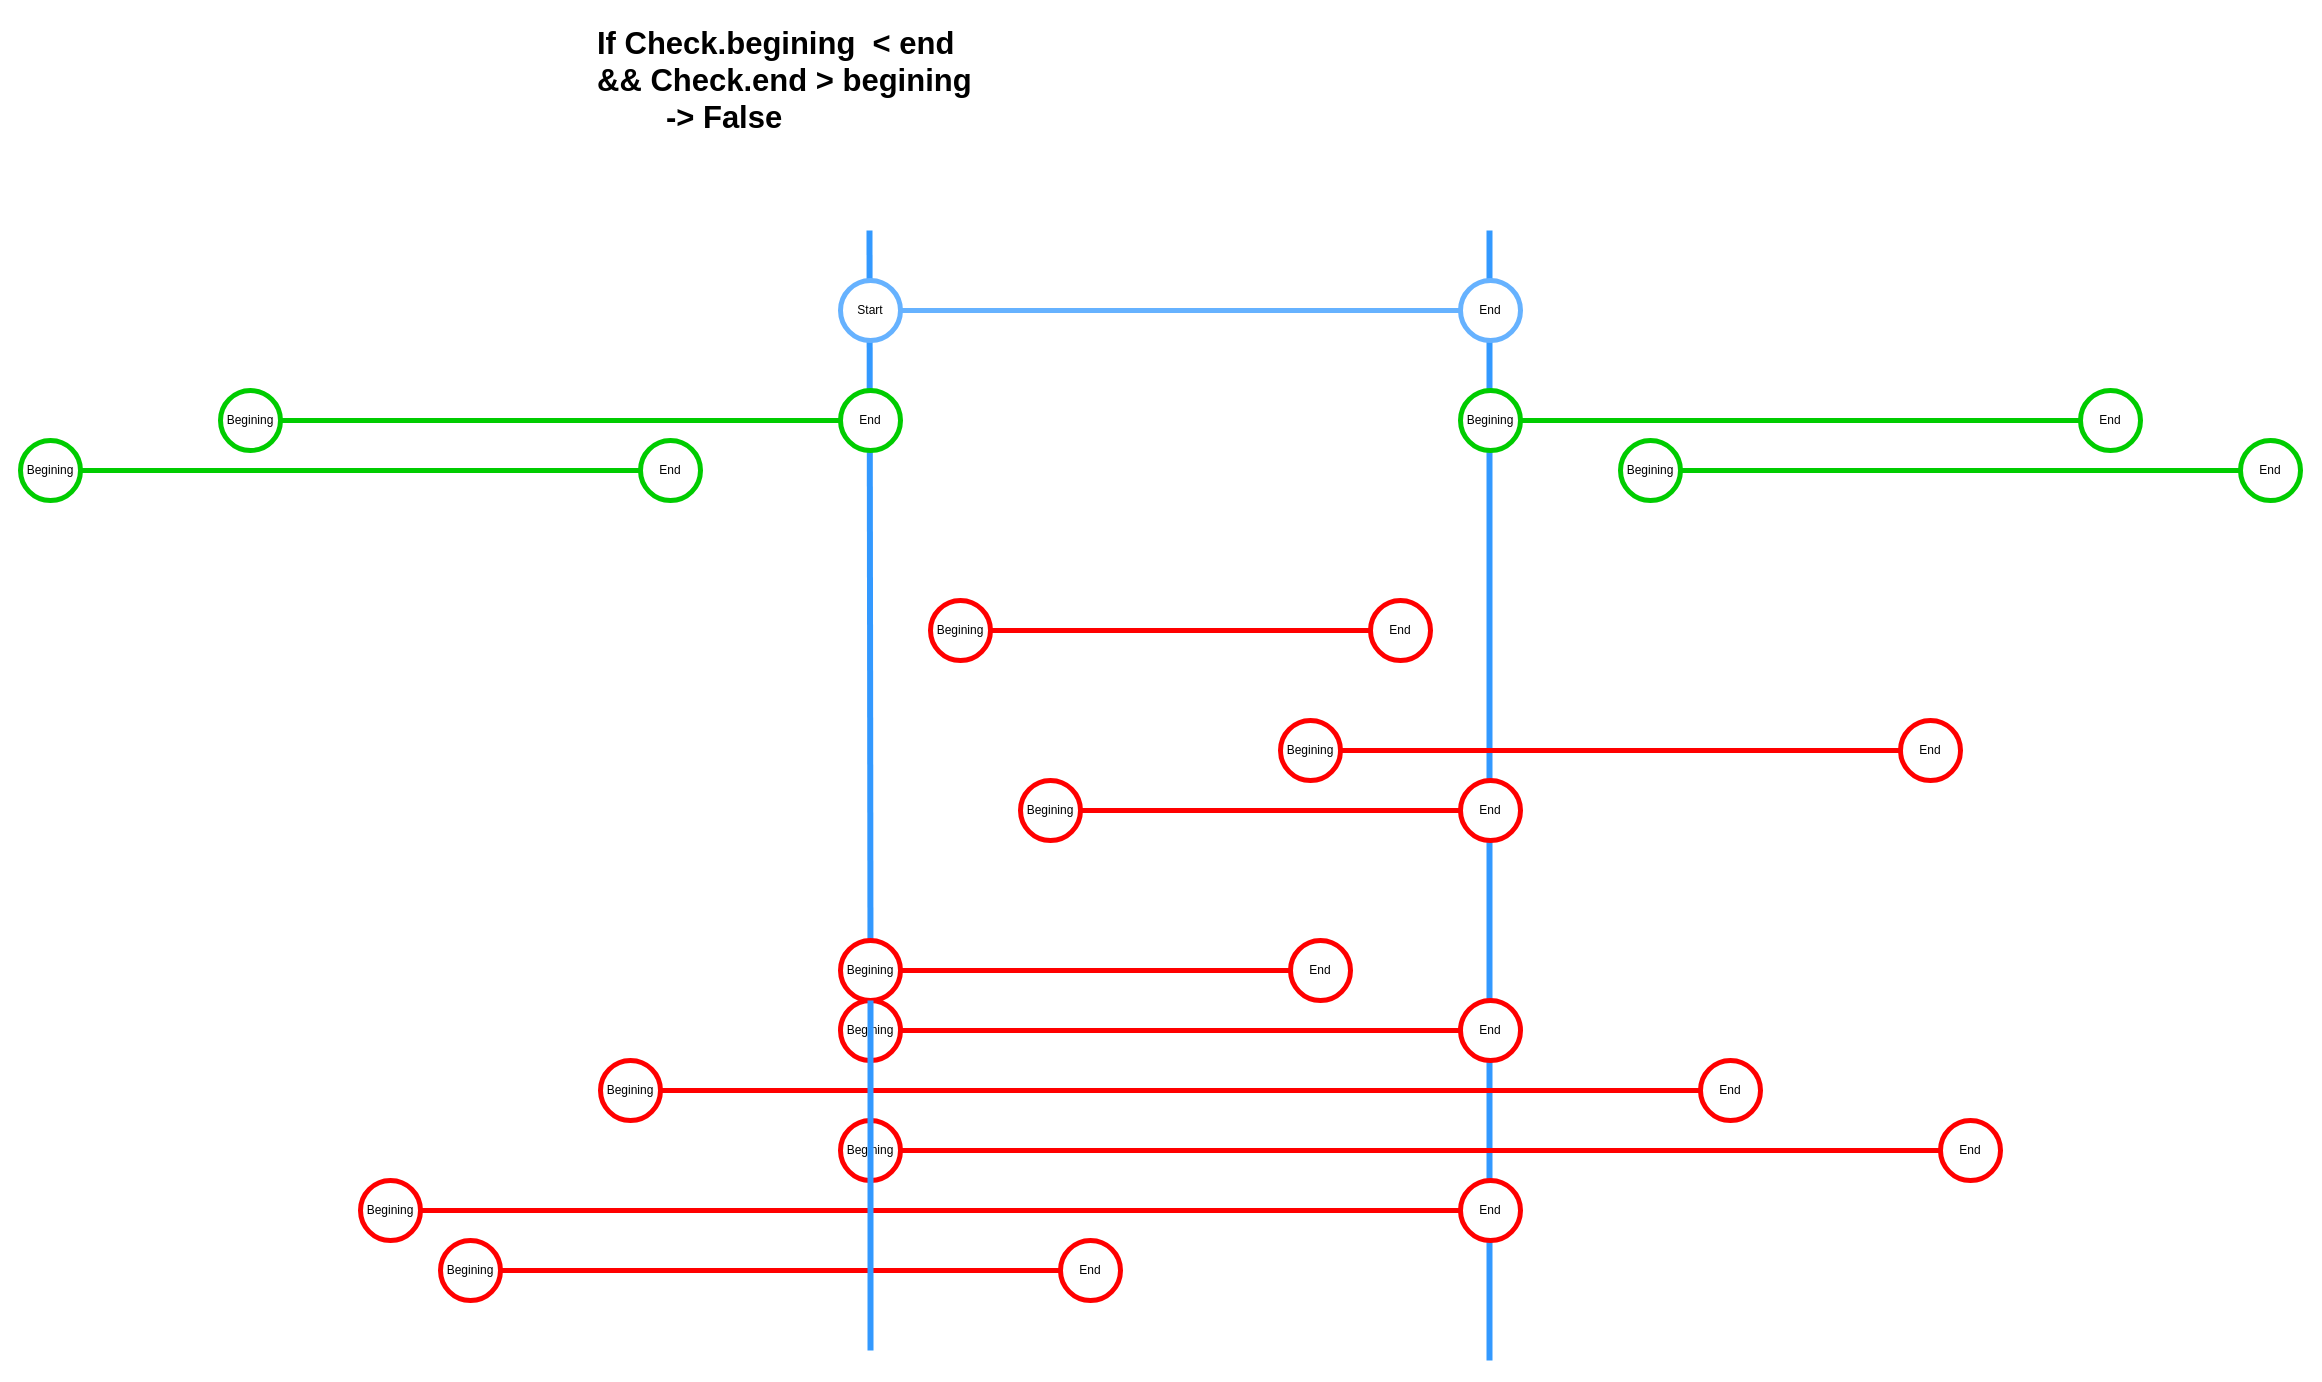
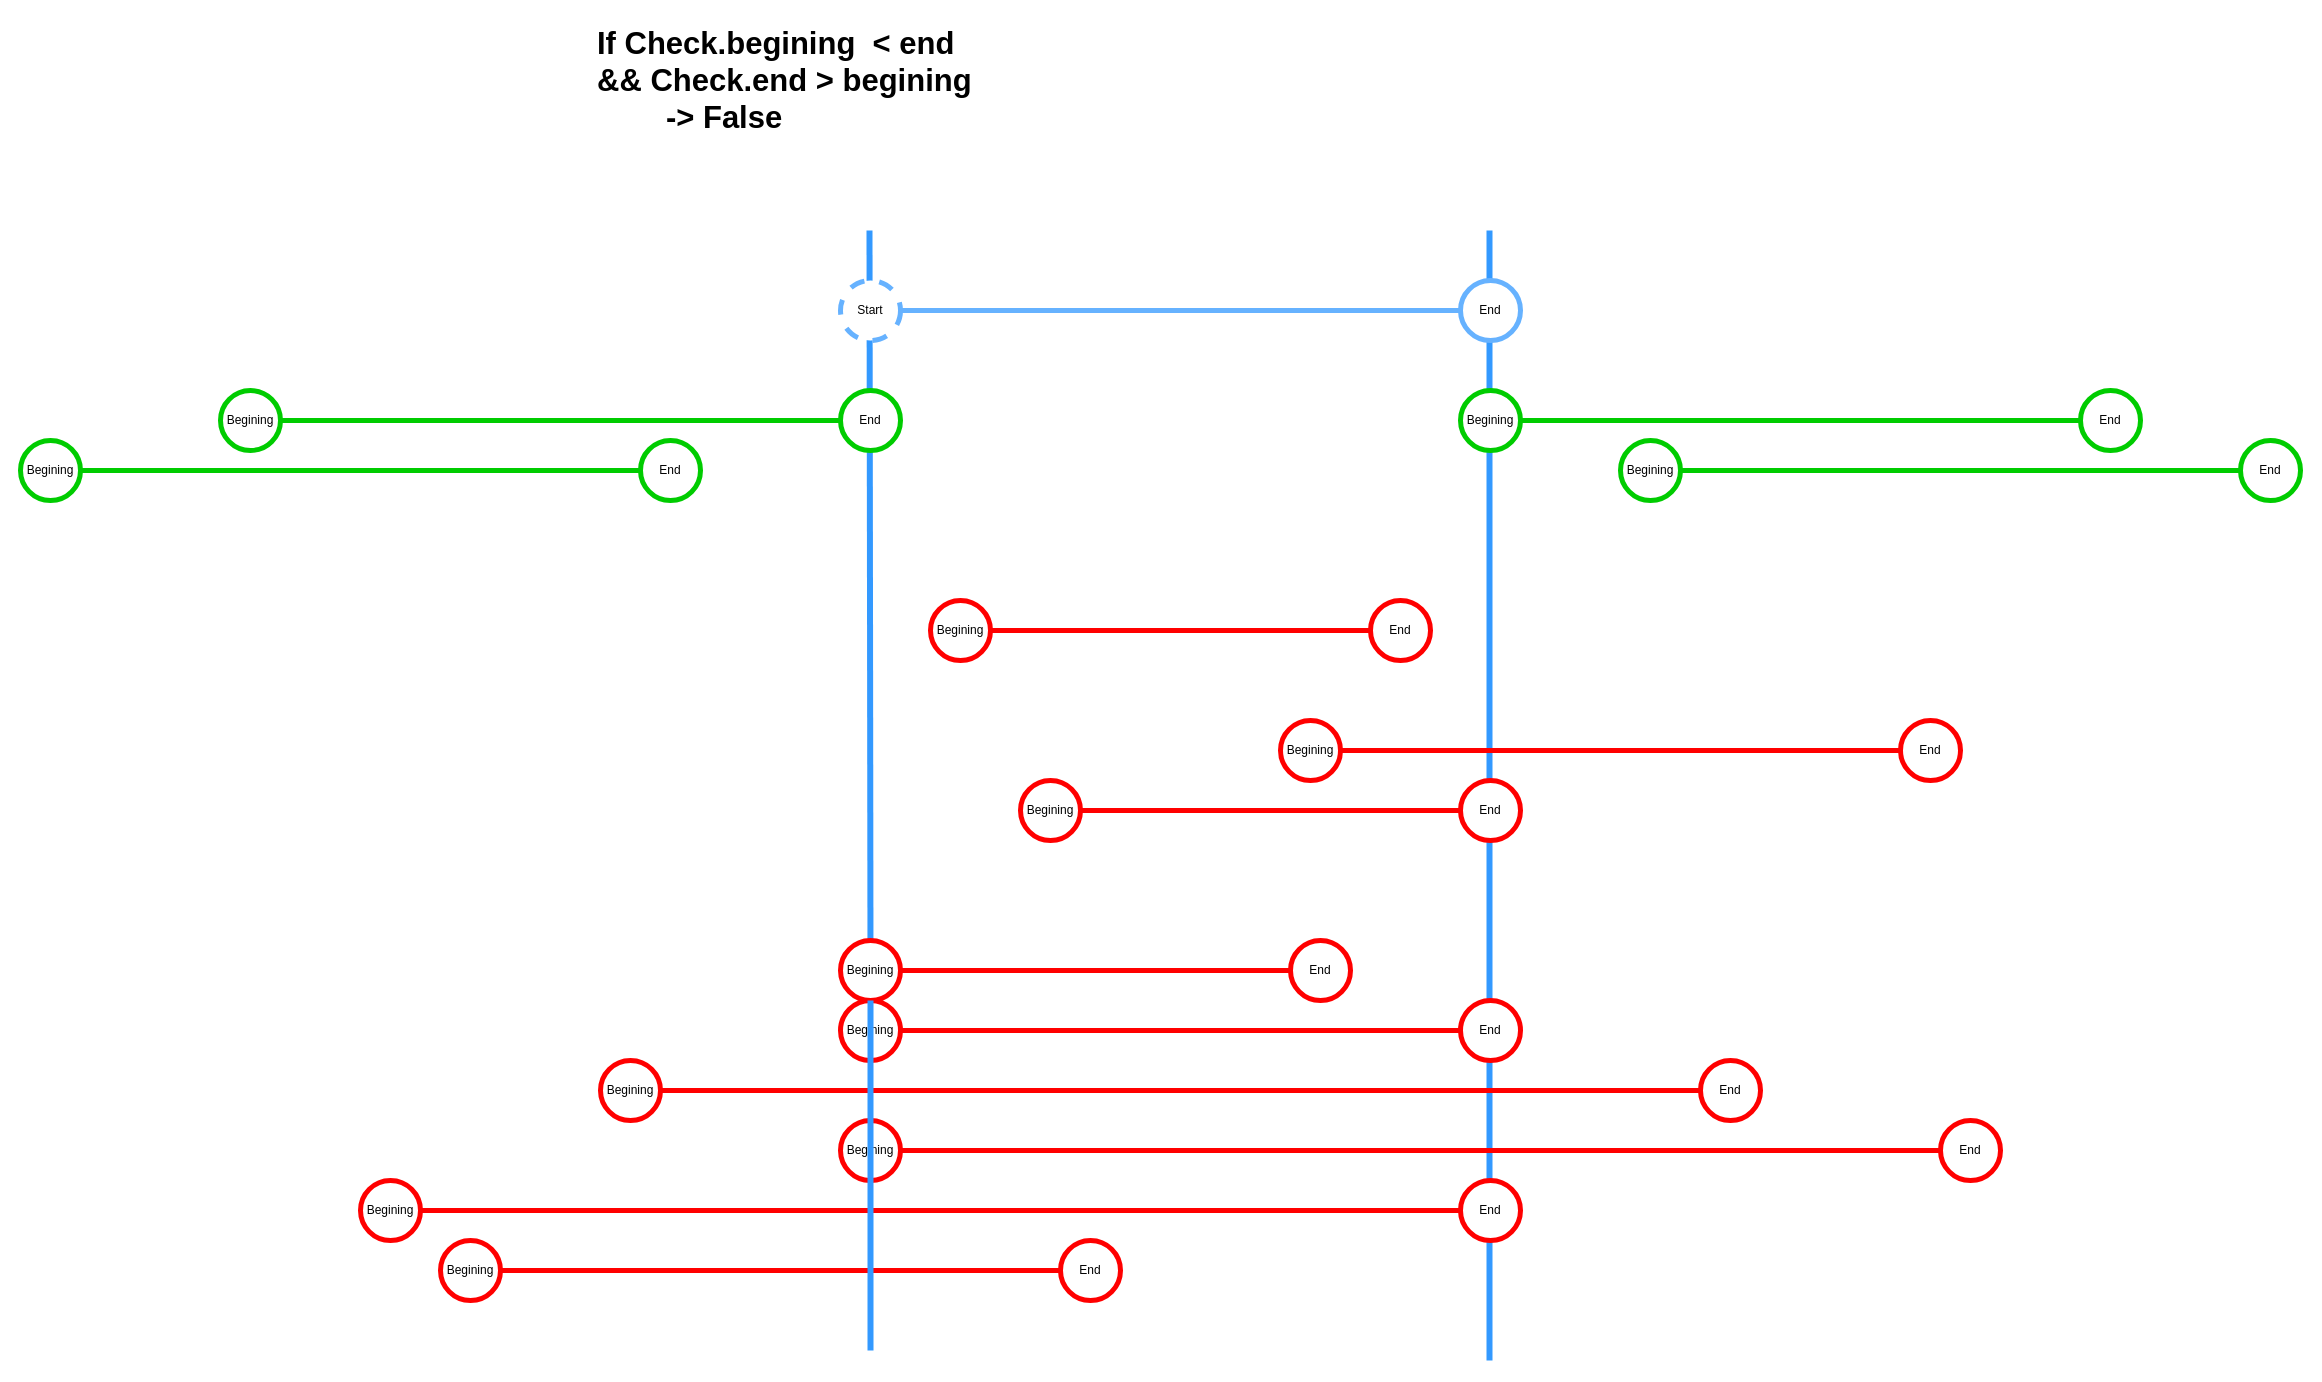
- <mxCell id="6" value="Start" style="ellipse;whiteSpace=wrap;html=1;aspect=fixed;strokeColor=#66B2FF;strokeWidth=5;" vertex="1" parent="1"><mxGeometry x="840" y="280" width="60" height="60" as="geometry" /></mxCell>
+ <mxCell id="6" value="Start" style="ellipse;whiteSpace=wrap;html=1;aspect=fixed;strokeColor=#66B2FF;strokeWidth=5;dashed=1;" vertex="1" parent="1"><mxGeometry x="840" y="280" width="60" height="60" as="geometry" /></mxCell>
